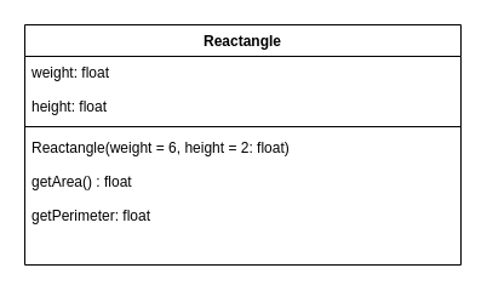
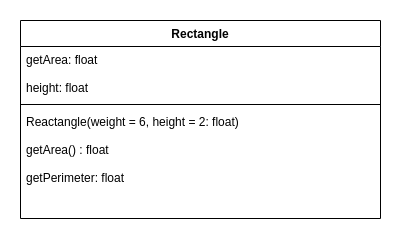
- <mxCell id="2" value="Reactangle" style="swimlane;fontStyle=1;align=center;verticalAlign=top;childLayout=stackLayout;horizontal=1;startSize=26;horizontalStack=0;resizeParent=1;resizeParentMax=0;resizeLast=0;collapsible=1;marginBottom=0;" vertex="1" parent="1"><mxGeometry x="20" y="20" width="360" height="198" as="geometry"><mxRectangle x="30" y="40" width="90" height="26" as="alternateBounds" /></mxGeometry></mxCell>
+ <mxCell id="2" value="Rectangle" style="swimlane;fontStyle=1;align=center;verticalAlign=top;childLayout=stackLayout;horizontal=1;startSize=26;horizontalStack=0;resizeParent=1;resizeParentMax=0;resizeLast=0;collapsible=1;marginBottom=0;" vertex="1" parent="1"><mxGeometry x="20" y="20" width="360" height="198" as="geometry"><mxRectangle x="30" y="40" width="90" height="26" as="alternateBounds" /></mxGeometry></mxCell>
- <mxCell id="3" value="weight: float&#10;&#10;height: float" style="text;strokeColor=none;fillColor=none;align=left;verticalAlign=top;spacingLeft=4;spacingRight=4;overflow=hidden;rotatable=0;points=[[0,0.5],[1,0.5]];portConstraint=eastwest;" vertex="1" parent="2"><mxGeometry y="26" width="360" height="54" as="geometry" /></mxCell>
+ <mxCell id="3" value="getArea: float&#10;&#10;height: float" style="text;strokeColor=none;fillColor=none;align=left;verticalAlign=top;spacingLeft=4;spacingRight=4;overflow=hidden;rotatable=0;points=[[0,0.5],[1,0.5]];portConstraint=eastwest;" vertex="1" parent="2"><mxGeometry y="26" width="360" height="54" as="geometry" /></mxCell>
